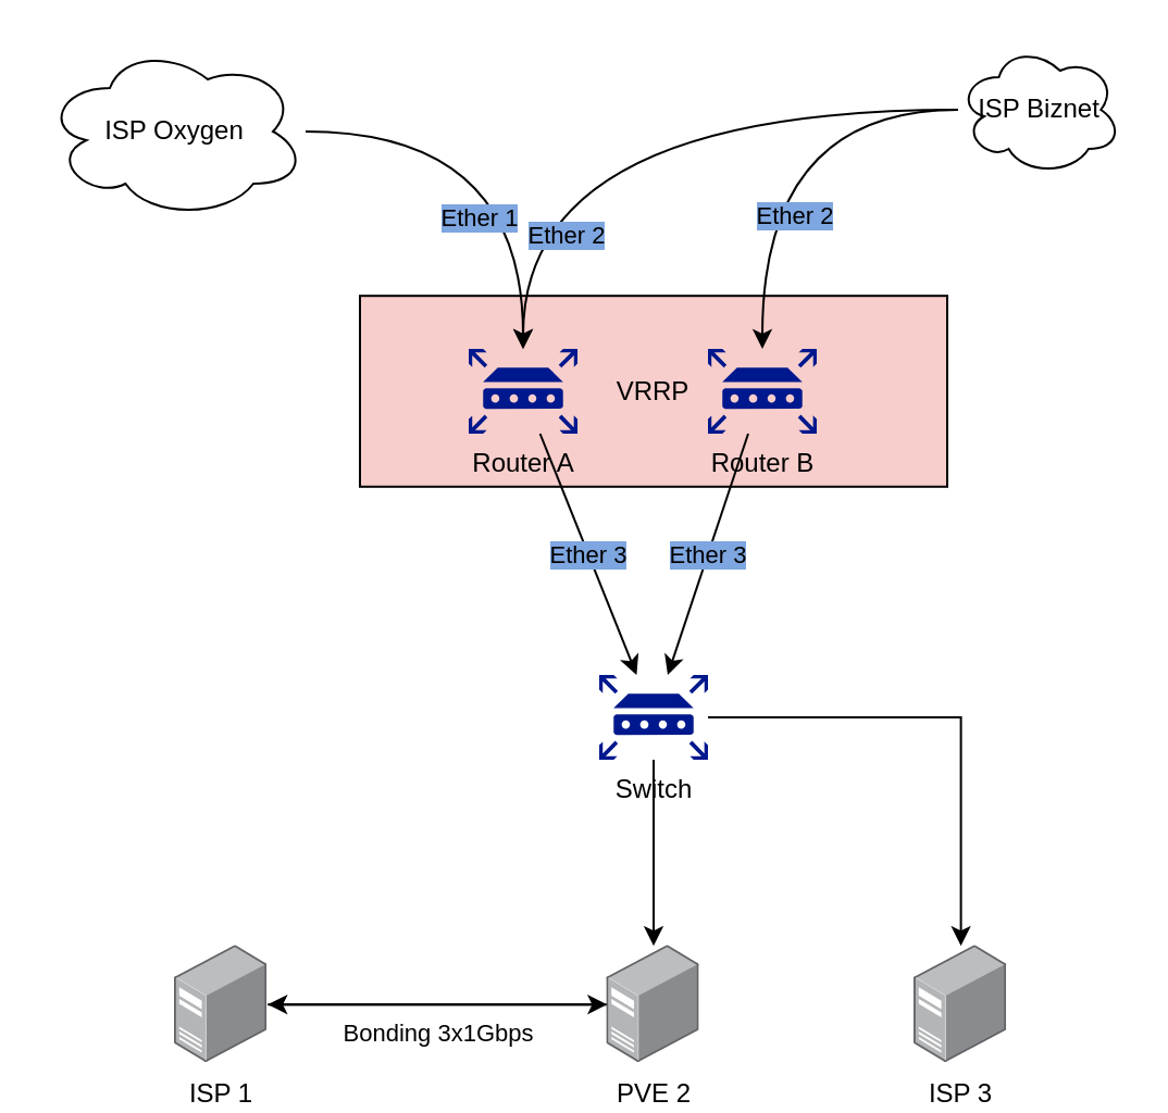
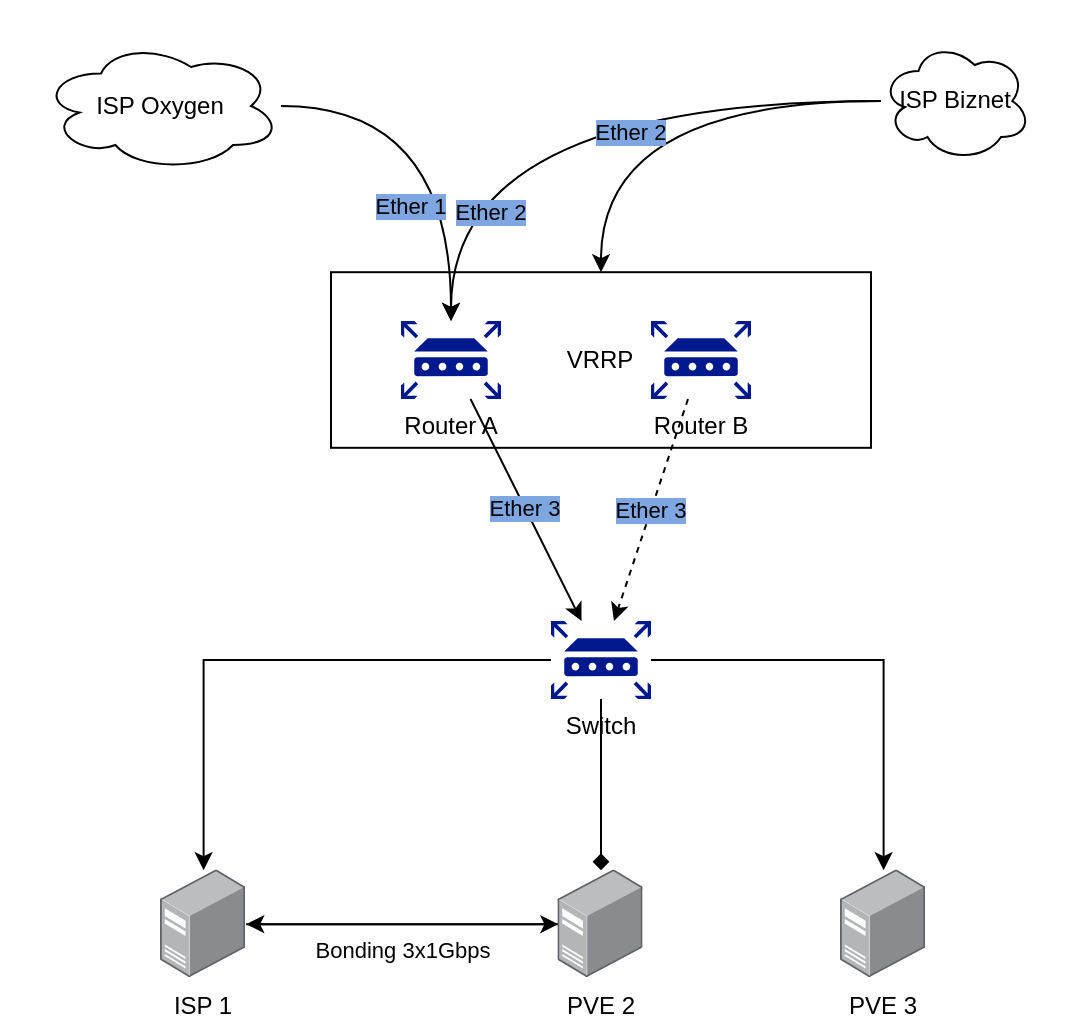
- <mxCell id="8" value="ISP Oxygen" style="ellipse;shape=cloud;whiteSpace=wrap;html=1;" parent="1" vertex="1"><mxGeometry x="20" y="20" width="120" height="80" as="geometry" /></mxCell>
+ <mxCell id="8" value="ISP Oxygen" style="ellipse;shape=cloud;whiteSpace=wrap;html=1;" parent="1" vertex="1"><mxGeometry x="20" y="20" width="120" height="65" as="geometry" /></mxCell>
- <mxCell id="19" value="Ether 2" style="edgeStyle=orthogonalEdgeStyle;rounded=0;orthogonalLoop=1;jettySize=auto;html=1;curved=1;labelBackgroundColor=#7EA6E0;" parent="1" source="6" target="18" edge="1"><mxGeometry x="0.385" y="15" relative="1" as="geometry"><mxPoint as="offset" /><mxPoint x="450" y="70" as="sourcePoint" /><mxPoint x="250" y="170" as="targetPoint" /></mxGeometry></mxCell>
+ <mxCell id="19" value="Ether 2" style="edgeStyle=orthogonalEdgeStyle;rounded=0;orthogonalLoop=1;jettySize=auto;html=1;curved=1;labelBackgroundColor=#7EA6E0;" parent="1" source="6" target="2" edge="1"><mxGeometry x="0.385" y="15" relative="1" as="geometry"><mxPoint as="offset" /><mxPoint x="450" y="70" as="sourcePoint" /><mxPoint x="250" y="170" as="targetPoint" /></mxGeometry></mxCell>
- <mxCell id="4" value="Router A" style="sketch=0;aspect=fixed;pointerEvents=1;shadow=0;dashed=0;html=1;strokeColor=none;labelPosition=center;verticalLabelPosition=bottom;verticalAlign=top;align=center;fillColor=#00188D;shape=mxgraph.mscae.enterprise.router" parent="1" vertex="1"><mxGeometry x="215" y="160" width="50" height="39" as="geometry" /></mxCell>
+ <mxCell id="4" value="Router A" style="sketch=0;aspect=fixed;pointerEvents=1;shadow=0;dashed=0;html=1;strokeColor=none;labelPosition=center;verticalLabelPosition=bottom;verticalAlign=top;align=center;fillColor=#00188D;shape=mxgraph.mscae.enterprise.router" parent="1" vertex="1"><mxGeometry x="200" y="160" width="50" height="39" as="geometry" /></mxCell>
- <mxCell id="2" value="VRRP" style="rounded=0;whiteSpace=wrap;html=1;fillColor=#f8cecc;" parent="1" vertex="1"><mxGeometry x="165" y="135.6" width="270" height="87.8" as="geometry" /></mxCell>
+ <mxCell id="2" value="VRRP" style="rounded=0;whiteSpace=wrap;html=1;" parent="1" vertex="1"><mxGeometry x="165" y="135.6" width="270" height="87.8" as="geometry" /></mxCell>
- <mxCell id="20" value="&lt;div&gt;Ether 3&lt;/div&gt;" style="rounded=0;orthogonalLoop=1;jettySize=auto;html=1;labelBackgroundColor=#7EA6E0;" parent="1" source="18" target="12" edge="1"><mxGeometry relative="1" as="geometry"><mxPoint x="410" y="199" as="sourcePoint" /><mxPoint x="454" y="310" as="targetPoint" /></mxGeometry></mxCell>
+ <mxCell id="20" value="&lt;div&gt;Ether 3&lt;/div&gt;" style="rounded=0;orthogonalLoop=1;jettySize=auto;html=1;labelBackgroundColor=#7EA6E0;dashed=1;" parent="1" source="18" target="12" edge="1"><mxGeometry relative="1" as="geometry"><mxPoint x="410" y="199" as="sourcePoint" /><mxPoint x="454" y="310" as="targetPoint" /></mxGeometry></mxCell>
+ <mxCell id="9" style="edgeStyle=orthogonalEdgeStyle;rounded=0;orthogonalLoop=1;jettySize=auto;html=1;" parent="1" source="12" target="14" edge="1"><mxGeometry relative="1" as="geometry" /></mxCell>
- <mxCell id="10" style="edgeStyle=orthogonalEdgeStyle;rounded=0;orthogonalLoop=1;jettySize=auto;html=1;" parent="1" source="12" target="16" edge="1"><mxGeometry relative="1" as="geometry" /></mxCell>
+ <mxCell id="10" style="edgeStyle=orthogonalEdgeStyle;rounded=0;orthogonalLoop=1;jettySize=auto;html=1;endArrow=diamond;" parent="1" source="12" target="16" edge="1"><mxGeometry relative="1" as="geometry" /></mxCell>
- <mxCell id="17" value="ISP 3" style="image;points=[];aspect=fixed;html=1;align=center;shadow=0;dashed=0;image=img/lib/allied_telesis/computer_and_terminals/Server_Desktop.svg;" parent="1" vertex="1"><mxGeometry x="420" y="434.6" width="42.6" height="54" as="geometry" /></mxCell>
+ <mxCell id="17" value="PVE 3" style="image;points=[];aspect=fixed;html=1;align=center;shadow=0;dashed=0;image=img/lib/allied_telesis/computer_and_terminals/Server_Desktop.svg;" parent="1" vertex="1"><mxGeometry x="420" y="434.6" width="42.6" height="54" as="geometry" /></mxCell>
